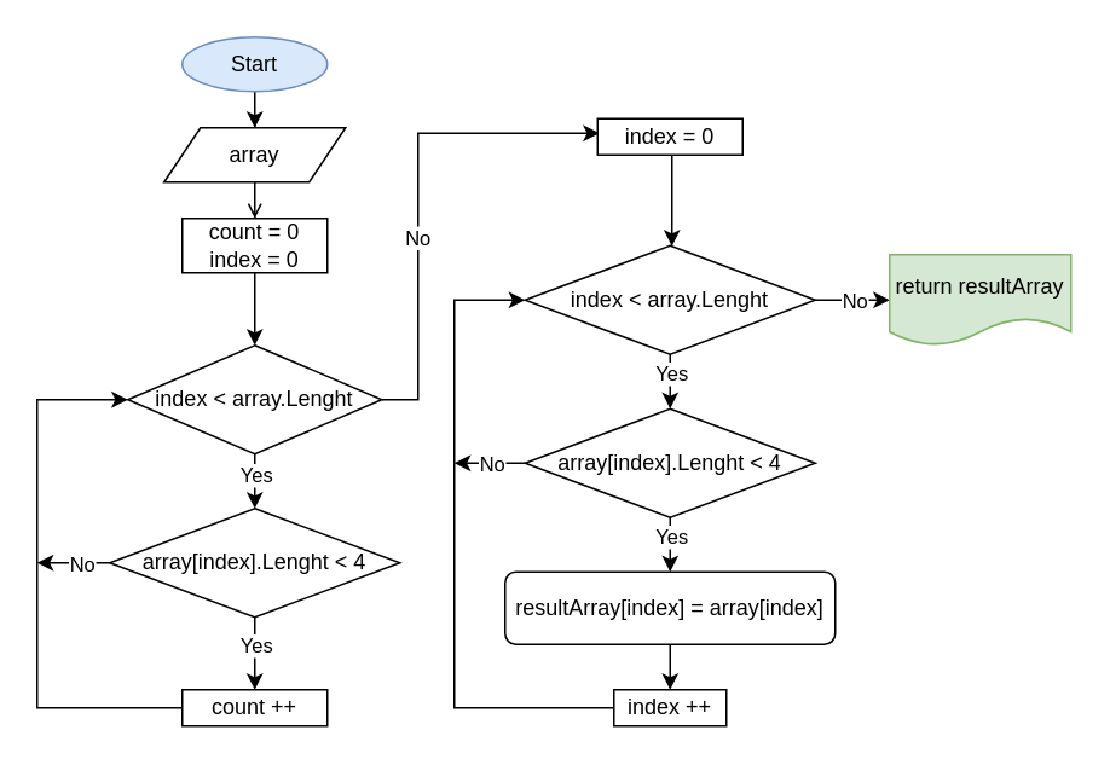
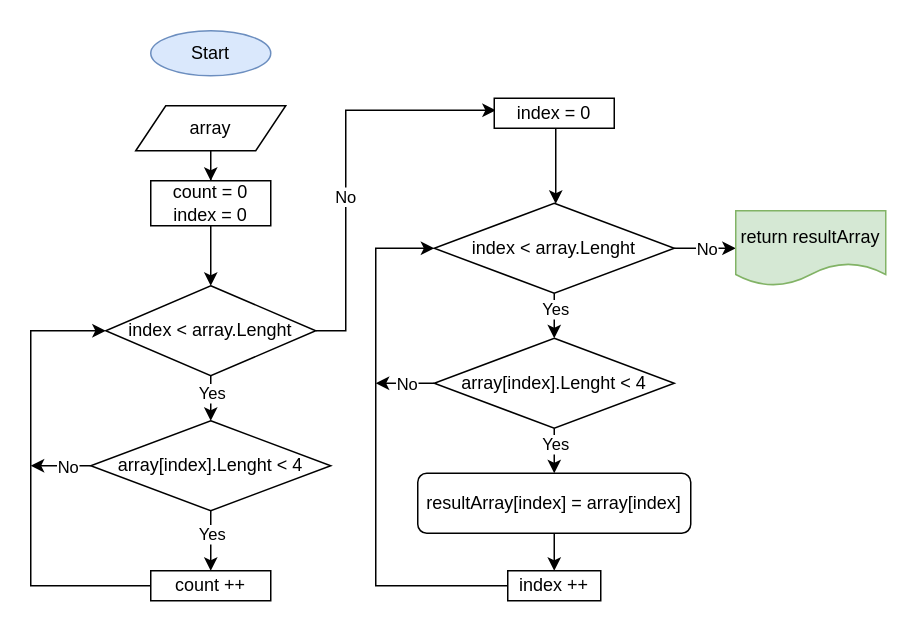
- <mxCell id="2" value="" style="edgeStyle=orthogonalEdgeStyle;rounded=0;orthogonalLoop=1;jettySize=auto;html=1;" parent="1" source="3" target="5" edge="1"><mxGeometry relative="1" as="geometry" /></mxCell>
- <mxCell id="4" value="" style="edgeStyle=orthogonalEdgeStyle;rounded=0;orthogonalLoop=1;jettySize=auto;html=1;endArrow=open;" parent="1" source="5" target="7" edge="1"><mxGeometry relative="1" as="geometry" /></mxCell>
+ <mxCell id="4" value="" style="edgeStyle=orthogonalEdgeStyle;rounded=0;orthogonalLoop=1;jettySize=auto;html=1;" parent="1" source="5" target="7" edge="1"><mxGeometry relative="1" as="geometry" /></mxCell>
